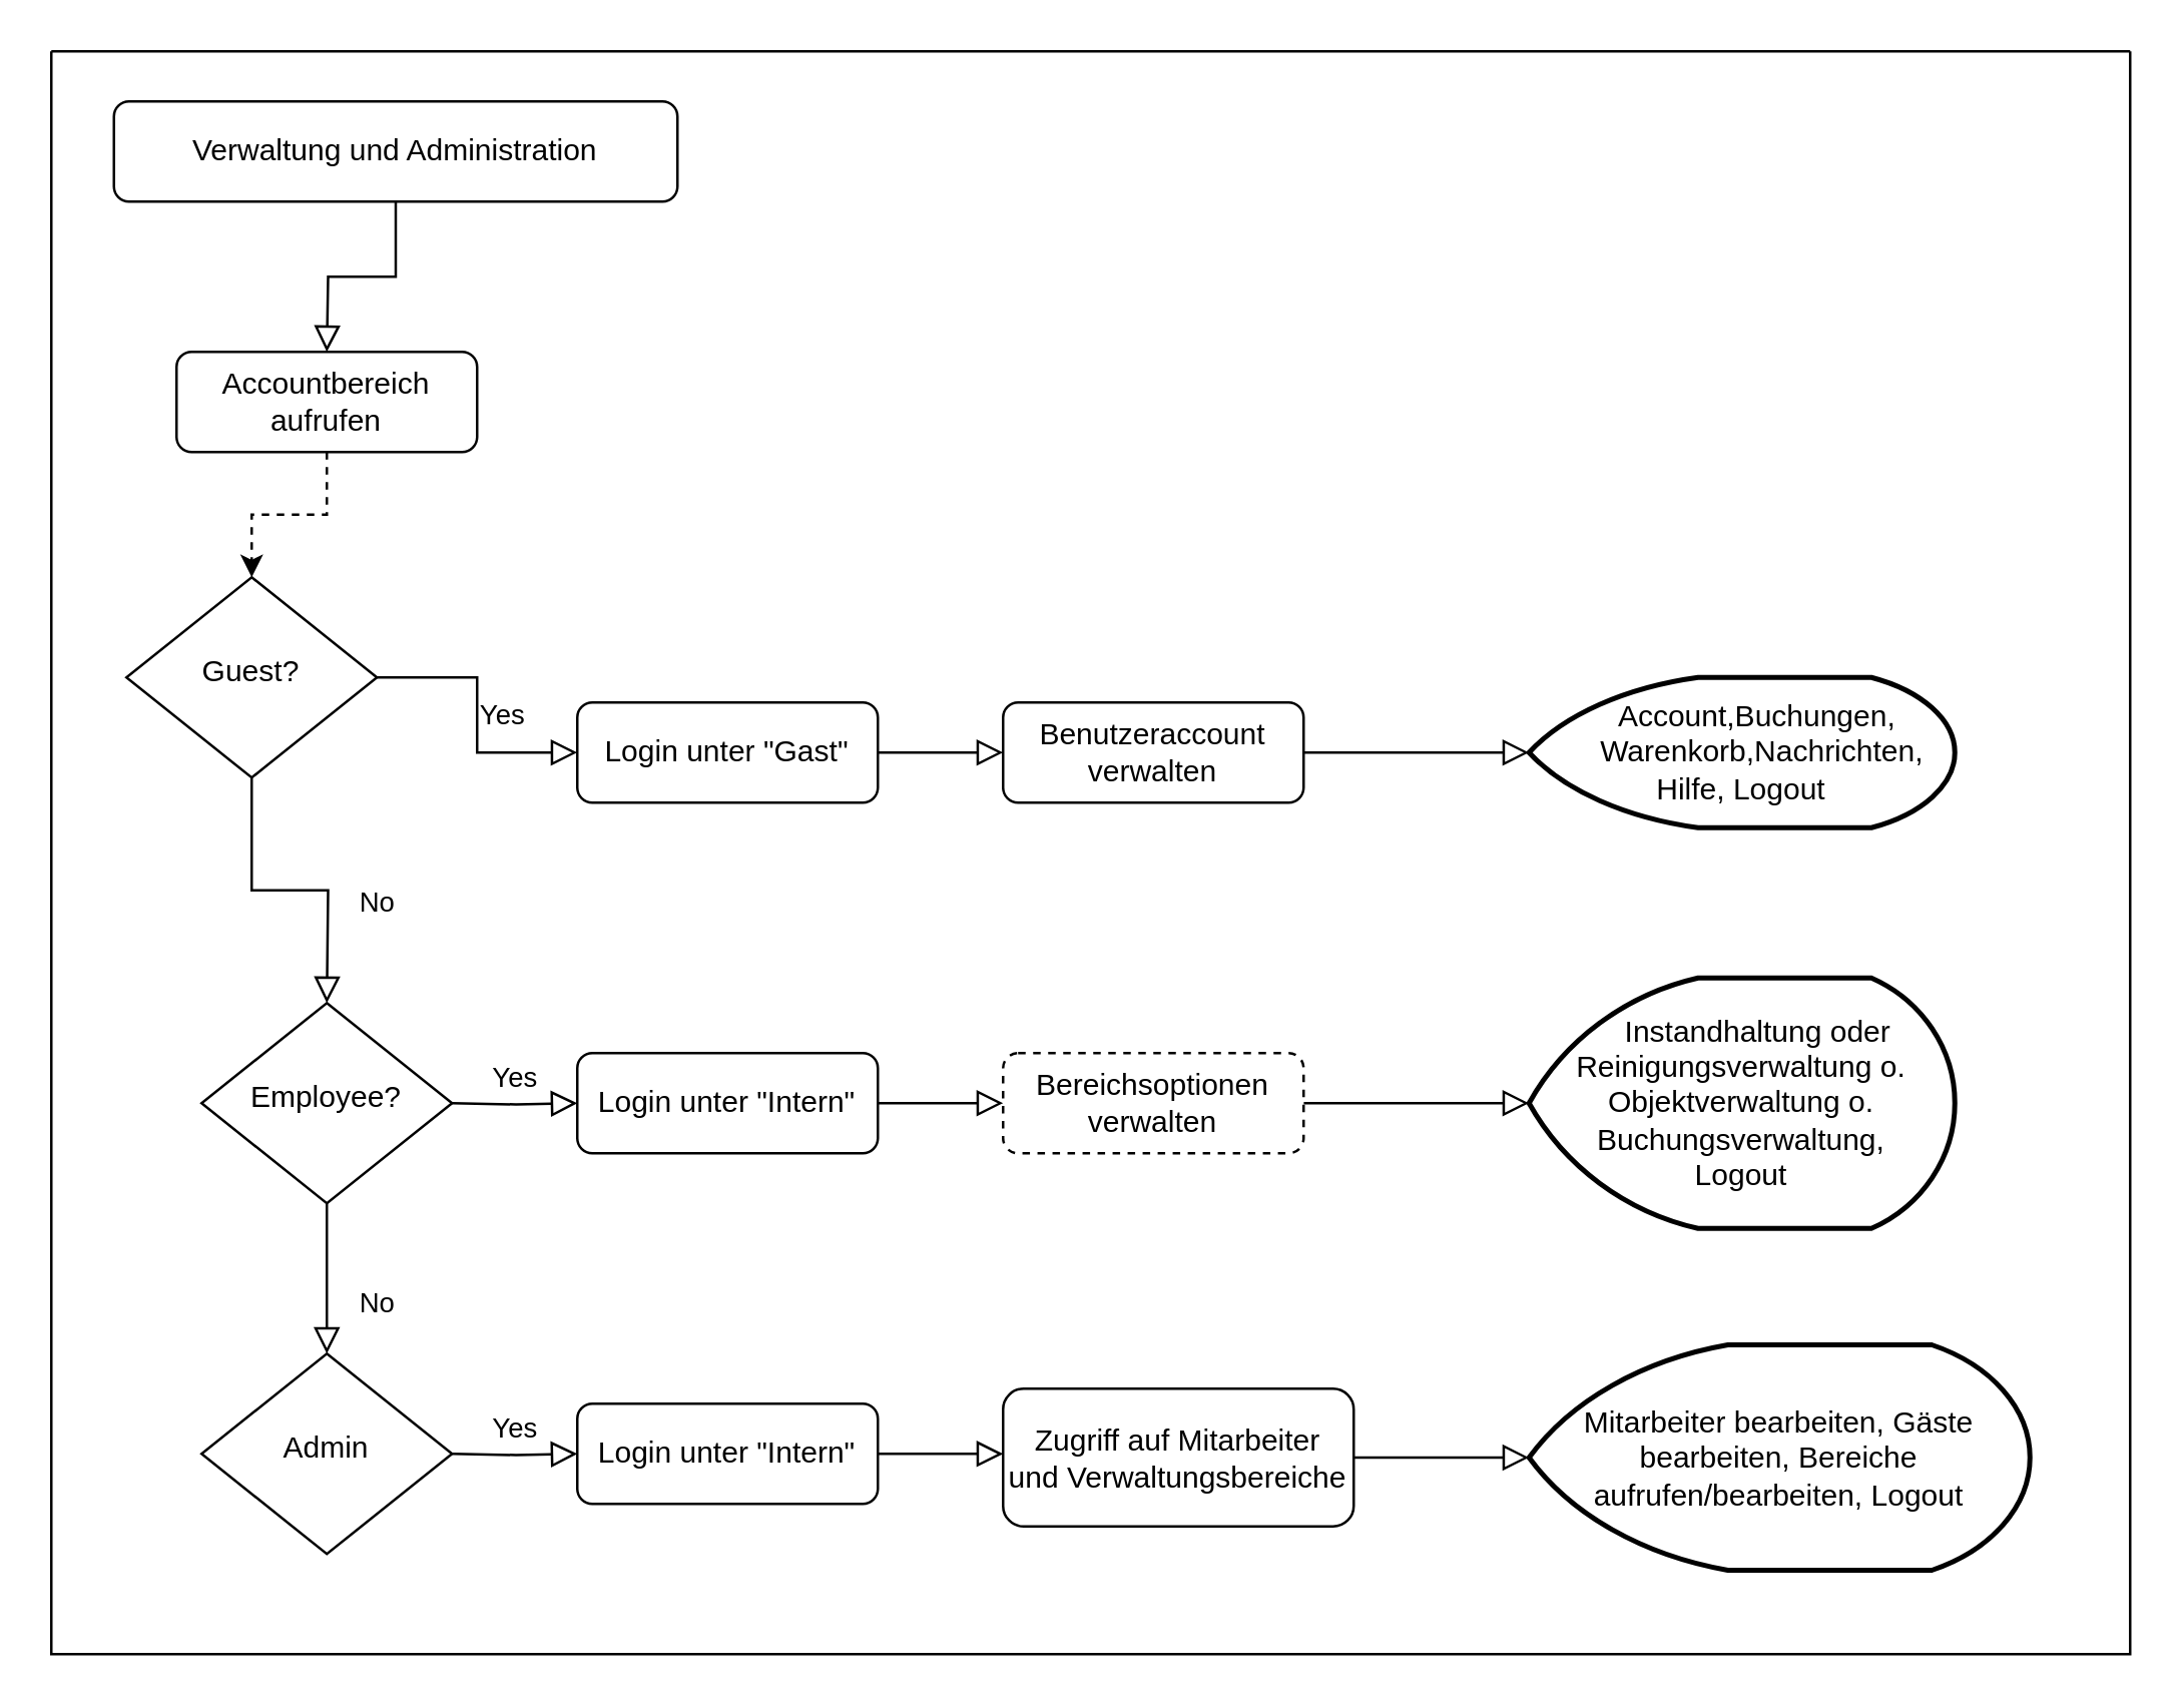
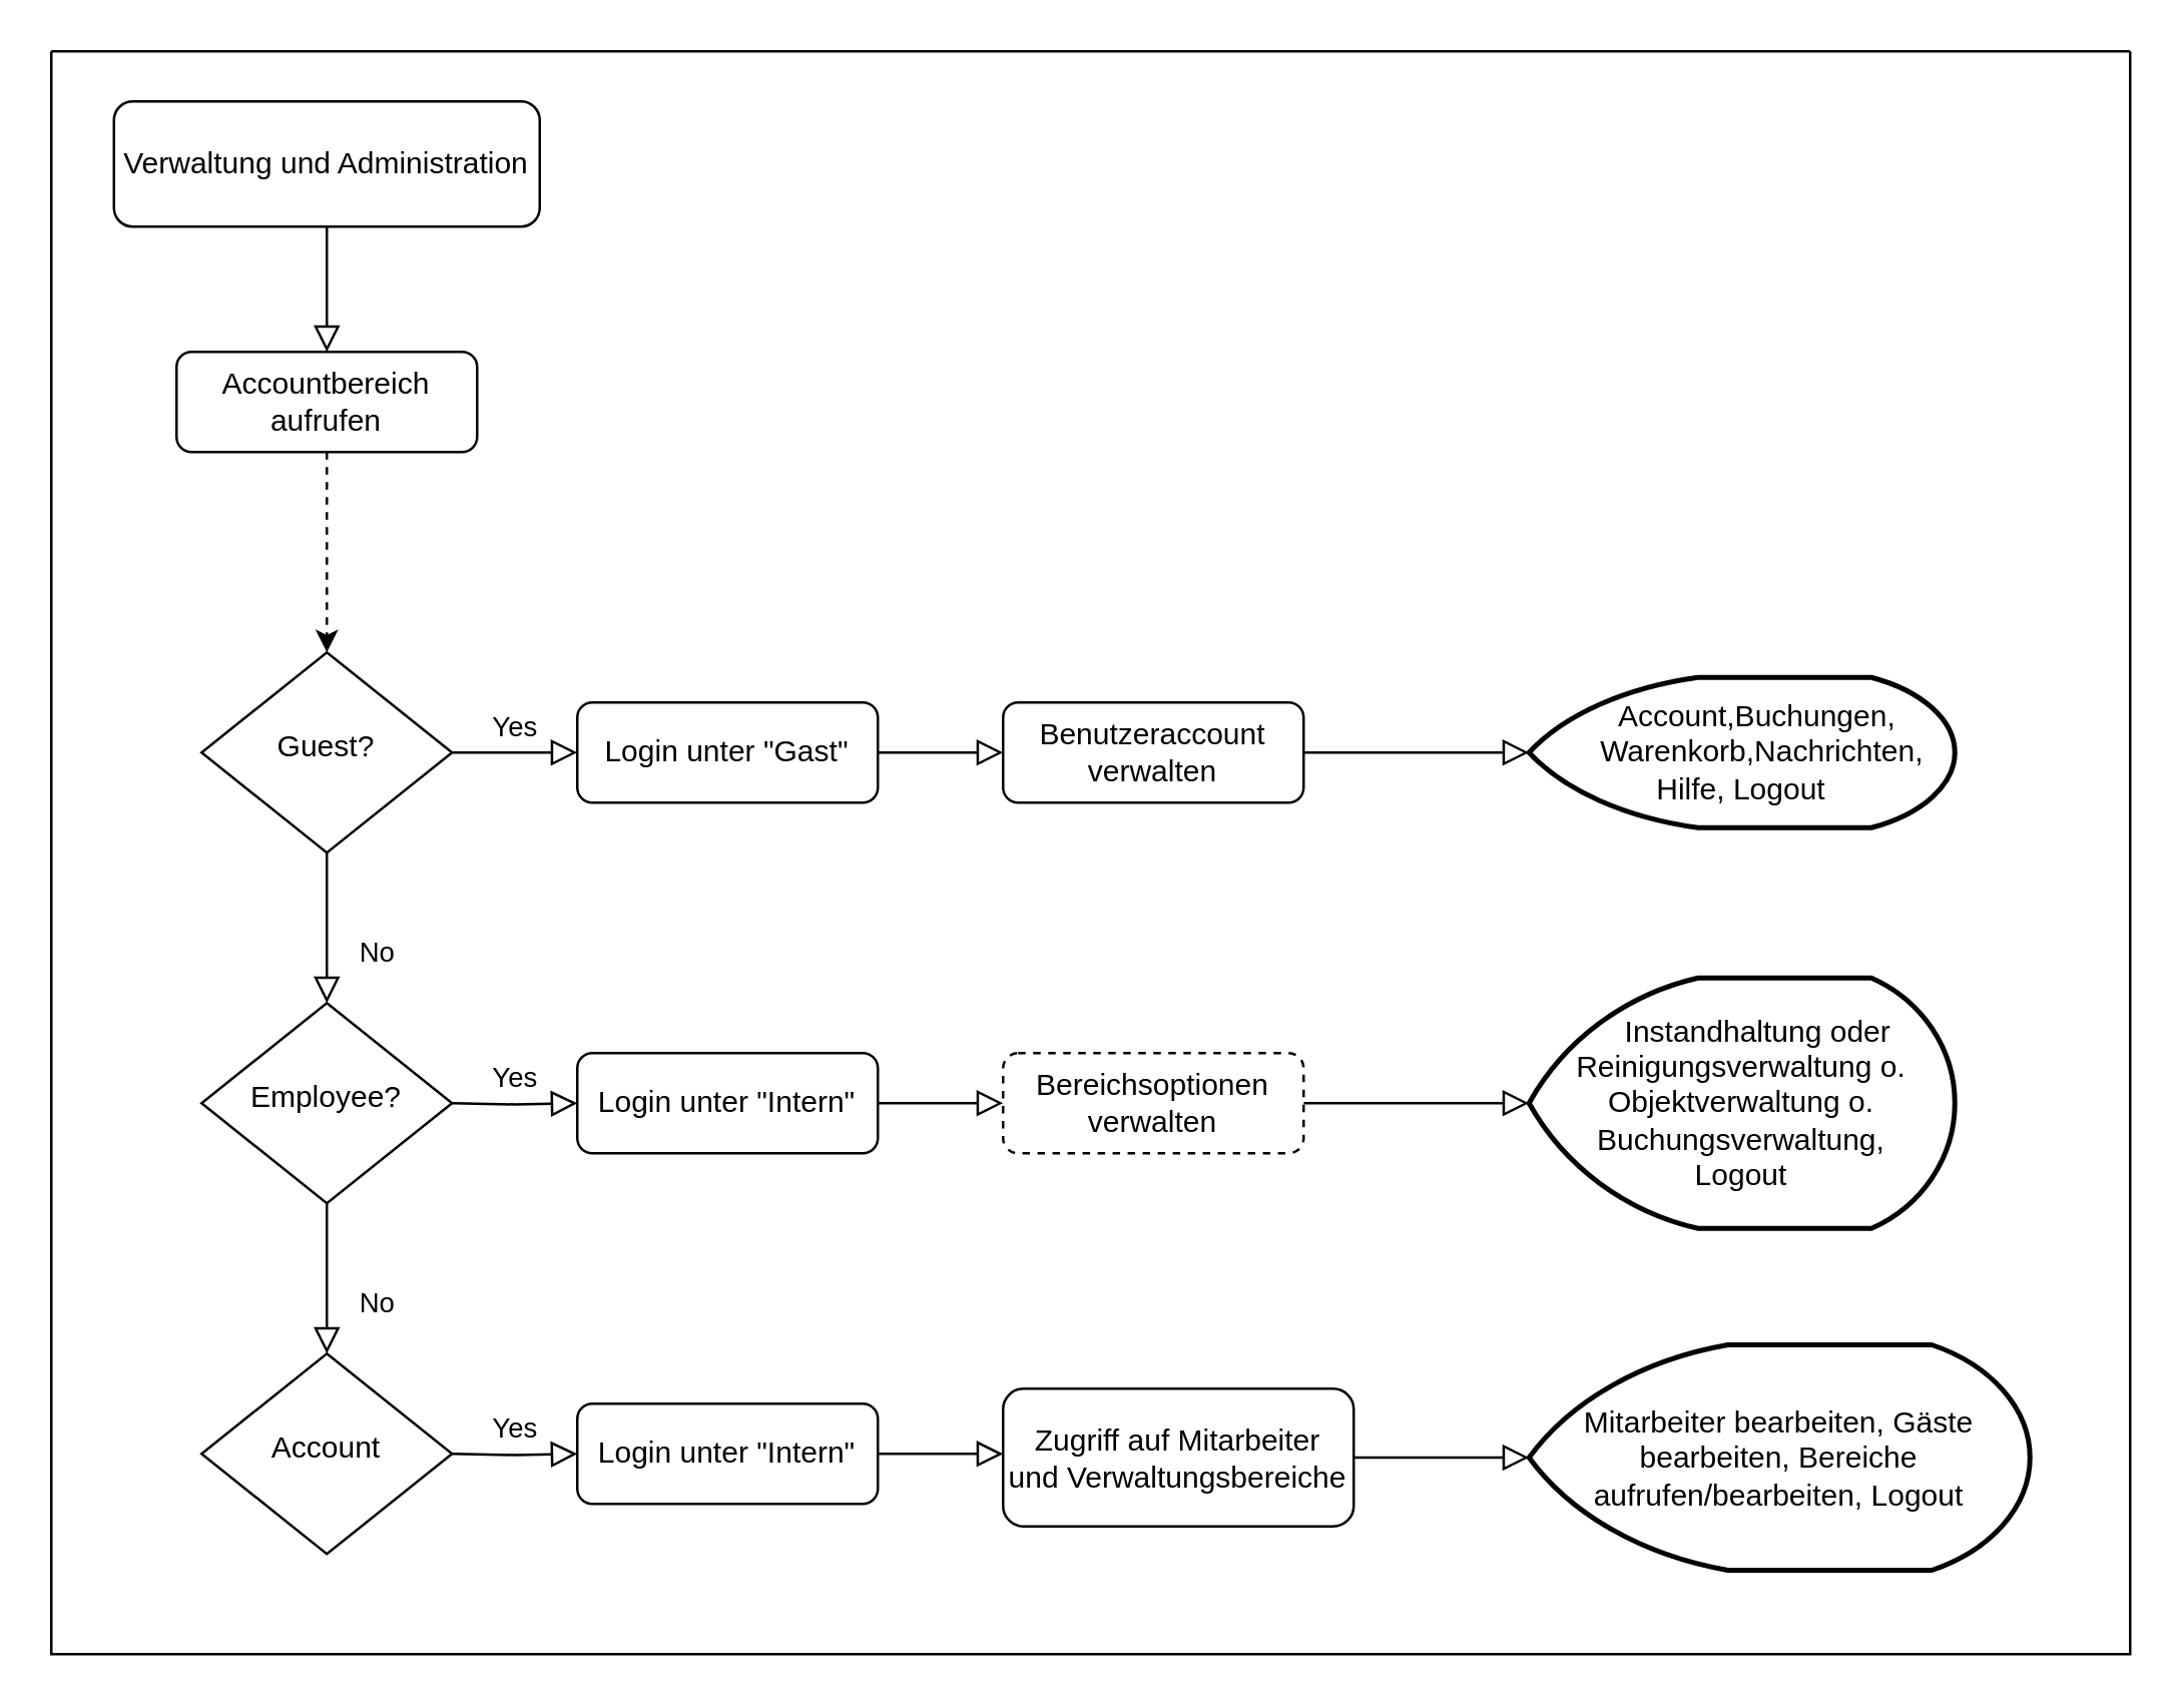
- <mxCell id="3" value="Verwaltung und Administration" style="rounded=1;whiteSpace=wrap;html=1;fontSize=12;glass=0;strokeWidth=1;shadow=0;" parent="1" vertex="1"><mxGeometry x="45" y="40" width="225" height="40" as="geometry" /></mxCell>
+ <mxCell id="3" value="Verwaltung und Administration" style="rounded=1;whiteSpace=wrap;html=1;fontSize=12;glass=0;strokeWidth=1;shadow=0;" parent="1" vertex="1"><mxGeometry x="45" y="40" width="170" height="50" as="geometry" /></mxCell>
- <mxCell id="8" value="Guest?" style="rhombus;whiteSpace=wrap;html=1;shadow=0;fontFamily=Helvetica;fontSize=12;align=center;strokeWidth=1;spacing=6;spacingTop=-4;" parent="1" vertex="1"><mxGeometry x="50" y="230" width="100" height="80" as="geometry" /></mxCell>
+ <mxCell id="8" value="Guest?" style="rhombus;whiteSpace=wrap;html=1;shadow=0;fontFamily=Helvetica;fontSize=12;align=center;strokeWidth=1;spacing=6;spacingTop=-4;" parent="1" vertex="1"><mxGeometry x="80" y="260" width="100" height="80" as="geometry" /></mxCell>
- <mxCell id="16" value="Admin" style="rhombus;whiteSpace=wrap;html=1;shadow=0;fontFamily=Helvetica;fontSize=12;align=center;strokeWidth=1;spacing=6;spacingTop=-4;" parent="1" vertex="1"><mxGeometry x="80" y="540" width="100" height="80" as="geometry" /></mxCell>
+ <mxCell id="16" value="Account" style="rhombus;whiteSpace=wrap;html=1;shadow=0;fontFamily=Helvetica;fontSize=12;align=center;strokeWidth=1;spacing=6;spacingTop=-4;" parent="1" vertex="1"><mxGeometry x="80" y="540" width="100" height="80" as="geometry" /></mxCell>
